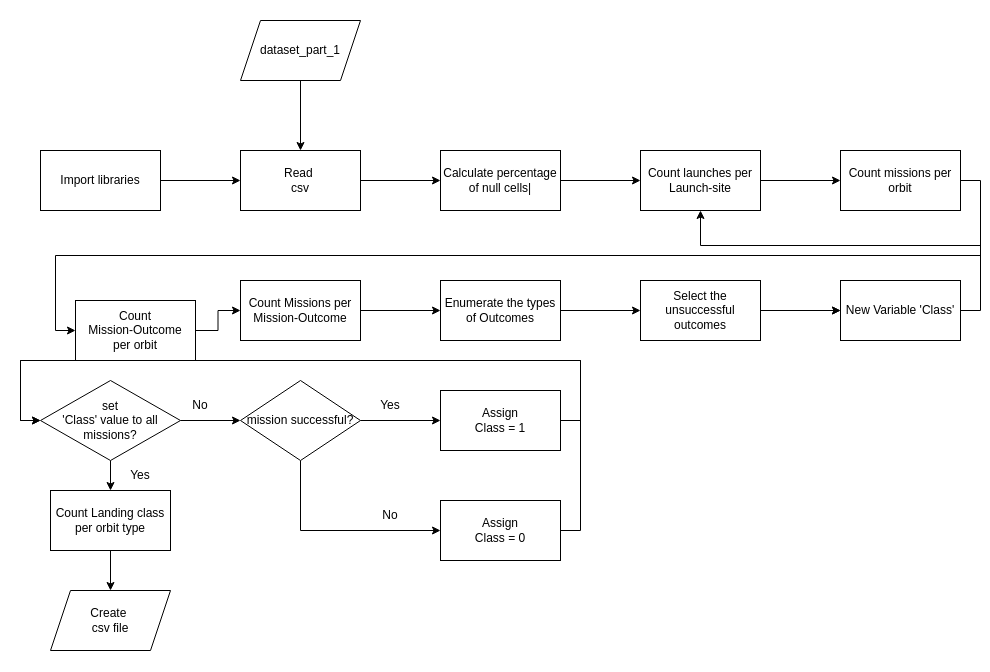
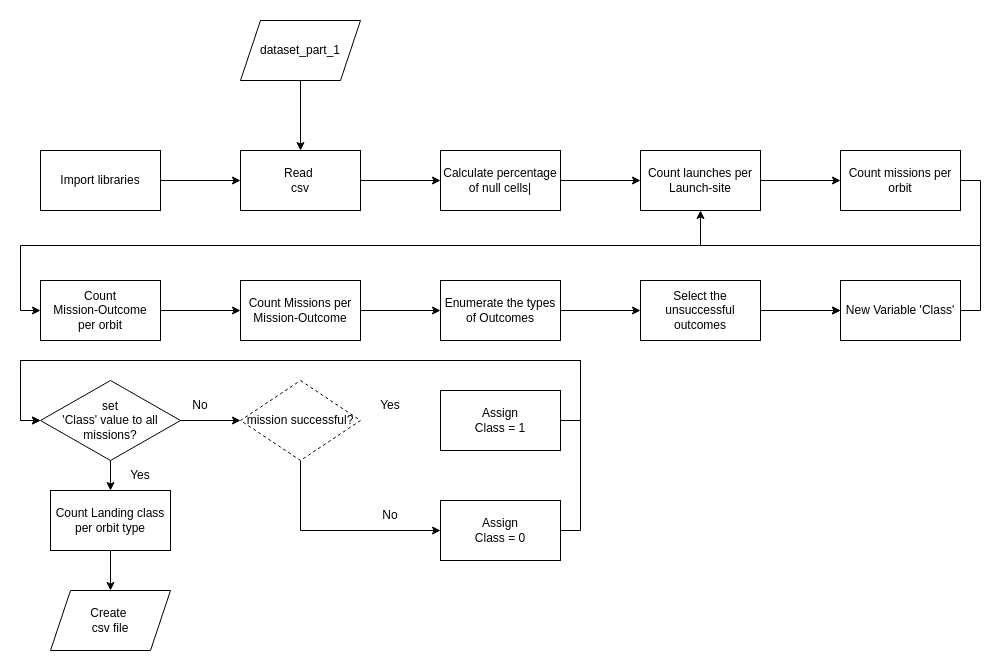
- <mxCell id="15" value="Count &lt;br&gt;Mission-Outcome&lt;br&gt;per orbit" style="rounded=0;whiteSpace=wrap;html=1;" vertex="1" parent="1"><mxGeometry x="75" y="300" width="120" height="60" as="geometry" /></mxCell>
+ <mxCell id="15" value="Count &lt;br&gt;Mission-Outcome&lt;br&gt;per orbit" style="rounded=0;whiteSpace=wrap;html=1;" vertex="1" parent="1"><mxGeometry x="40" y="280" width="120" height="60" as="geometry" /></mxCell>
- <mxCell id="30" value="mission successful?" style="rhombus;whiteSpace=wrap;html=1;" vertex="1" parent="1"><mxGeometry x="240" y="380" width="120" height="80" as="geometry" /></mxCell>
+ <mxCell id="30" value="mission successful?" style="rhombus;whiteSpace=wrap;html=1;dashed=1;" vertex="1" parent="1"><mxGeometry x="240" y="380" width="120" height="80" as="geometry" /></mxCell>
- <mxCell id="28" value="" style="edgeStyle=orthogonalEdgeStyle;rounded=0;orthogonalLoop=1;jettySize=auto;html=1;" edge="1" parent="1" source="30" target="32"><mxGeometry relative="1" as="geometry" /></mxCell>
